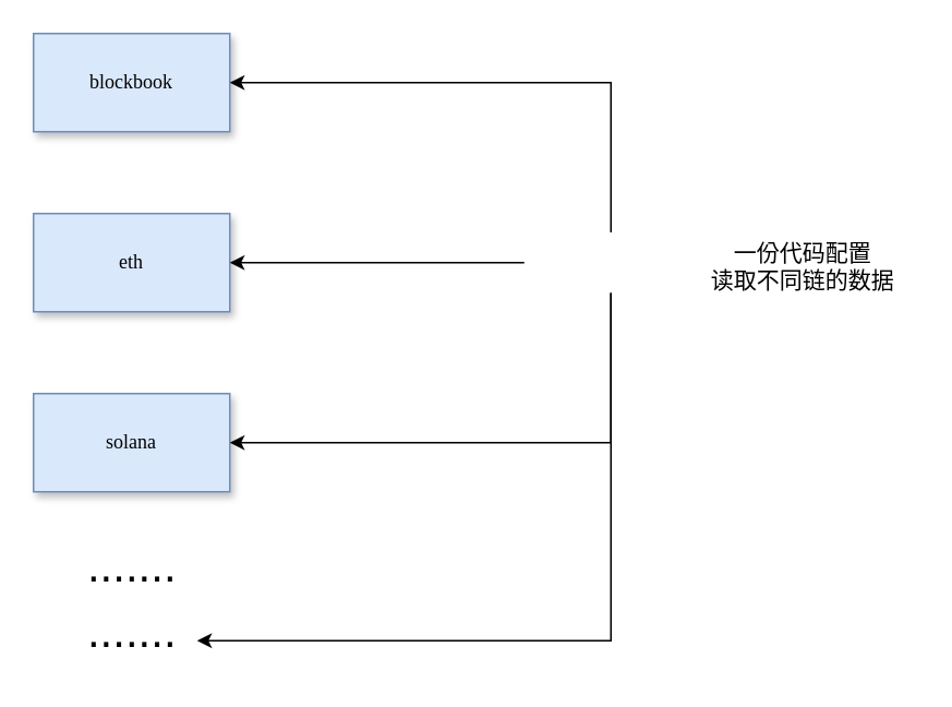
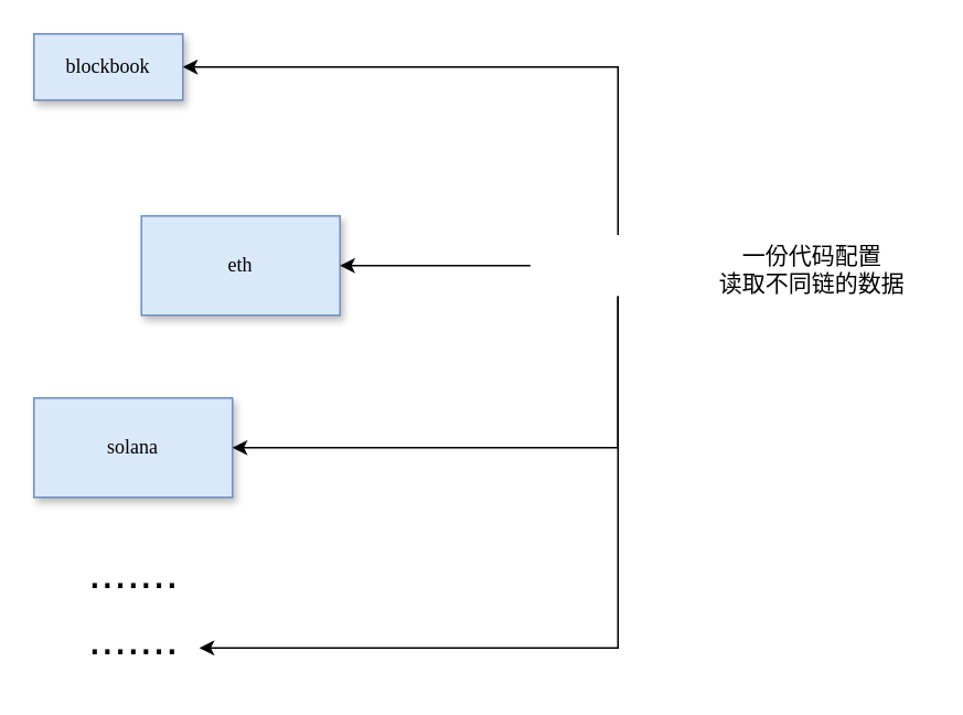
- <mxCell id="2" value="blockbook" style="rounded=0;whiteSpace=wrap;html=1;fillColor=#dae8fc;strokeColor=#6c8ebf;shadow=1;fontFamily=Tahoma;" vertex="1" parent="1"><mxGeometry x="20" y="20" width="120" height="60" as="geometry" /></mxCell>
+ <mxCell id="2" value="blockbook" style="rounded=0;whiteSpace=wrap;html=1;fillColor=#dae8fc;strokeColor=#6c8ebf;shadow=1;fontFamily=Tahoma;" vertex="1" parent="1"><mxGeometry x="20" y="20" width="90" height="40" as="geometry" /></mxCell>
- <mxCell id="3" value="eth" style="rounded=0;whiteSpace=wrap;html=1;fillColor=#dae8fc;strokeColor=#6c8ebf;shadow=1;fontFamily=Tahoma;" vertex="1" parent="1"><mxGeometry x="20" y="130" width="120" height="60" as="geometry" /></mxCell>
+ <mxCell id="3" value="eth" style="rounded=0;whiteSpace=wrap;html=1;fillColor=#dae8fc;strokeColor=#6c8ebf;shadow=1;fontFamily=Tahoma;" vertex="1" parent="1"><mxGeometry x="85" y="130" width="120" height="60" as="geometry" /></mxCell>
